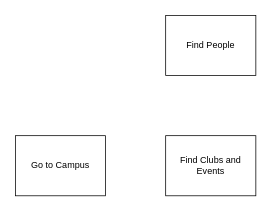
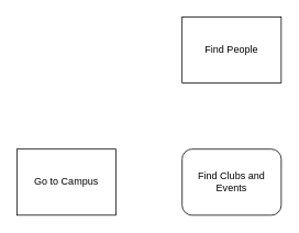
- <mxCell id="4" value="Find Clubs and Events" style="rounded=0;whiteSpace=wrap;html=1;" parent="1" vertex="1"><mxGeometry x="220" y="180" width="120" height="80" as="geometry" /></mxCell>
+ <mxCell id="4" value="Find Clubs and Events" style="whiteSpace=wrap;html=1;rounded=1;" parent="1" vertex="1"><mxGeometry x="220" y="180" width="120" height="80" as="geometry" /></mxCell>
